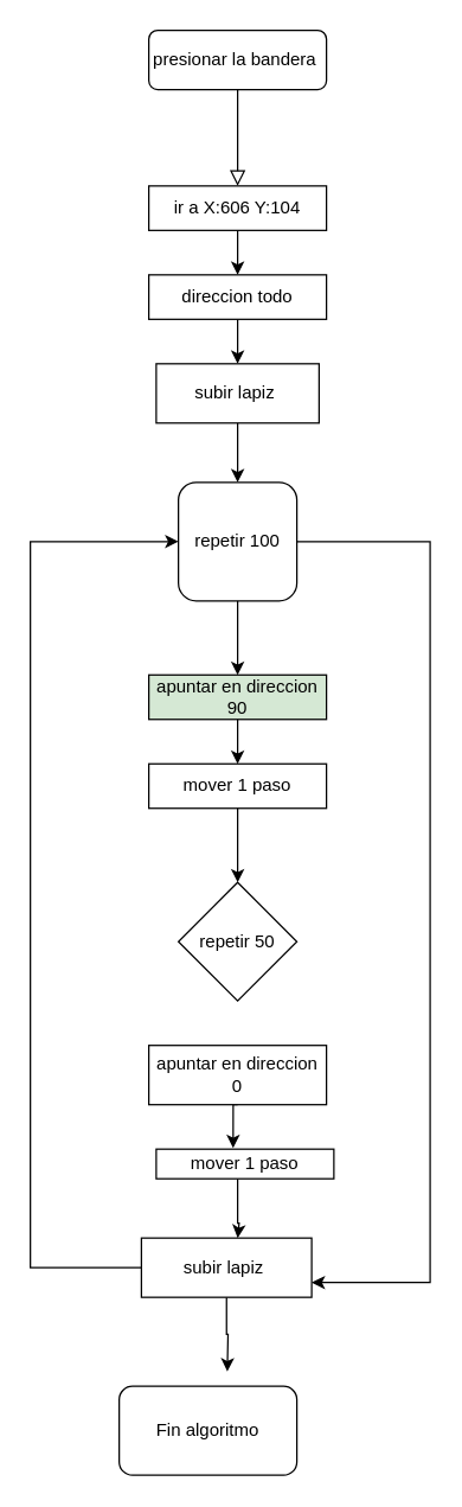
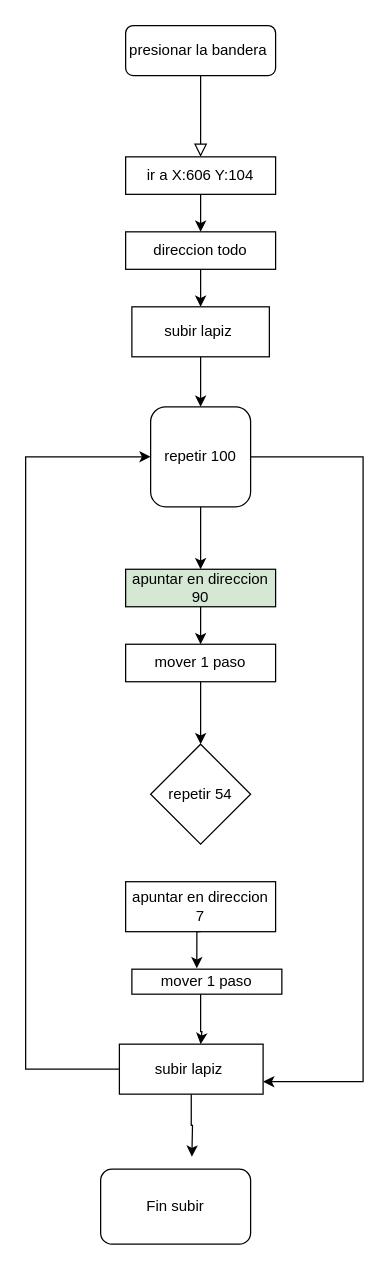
- <mxCell id="18" value="&lt;font style=&quot;vertical-align: inherit;&quot;&gt;&lt;font style=&quot;vertical-align: inherit;&quot;&gt;&lt;font style=&quot;vertical-align: inherit;&quot;&gt;&lt;font style=&quot;vertical-align: inherit;&quot;&gt;repetir 50&lt;/font&gt;&lt;/font&gt;&lt;/font&gt;&lt;/font&gt;" style="rhombus;whiteSpace=wrap;html=1;" vertex="1" parent="1"><mxGeometry x="120" y="595" width="80" height="80" as="geometry" /></mxCell>
+ <mxCell id="18" value="&lt;font style=&quot;vertical-align: inherit;&quot;&gt;&lt;font style=&quot;vertical-align: inherit;&quot;&gt;&lt;font style=&quot;vertical-align: inherit;&quot;&gt;&lt;font style=&quot;vertical-align: inherit;&quot;&gt;repetir 54&lt;/font&gt;&lt;/font&gt;&lt;/font&gt;&lt;/font&gt;" style="rhombus;whiteSpace=wrap;html=1;" vertex="1" parent="1"><mxGeometry x="120" y="595" width="80" height="80" as="geometry" /></mxCell>
- <mxCell id="20" value="&lt;font style=&quot;vertical-align: inherit;&quot;&gt;&lt;font style=&quot;vertical-align: inherit;&quot;&gt;&lt;font style=&quot;vertical-align: inherit;&quot;&gt;&lt;font style=&quot;vertical-align: inherit;&quot;&gt;apuntar en direccion 0&lt;/font&gt;&lt;/font&gt;&lt;/font&gt;&lt;/font&gt;" style="rounded=0;whiteSpace=wrap;html=1;" vertex="1" parent="1"><mxGeometry x="100" y="705" width="120" height="40" as="geometry" /></mxCell>
+ <mxCell id="20" value="&lt;font style=&quot;vertical-align: inherit;&quot;&gt;&lt;font style=&quot;vertical-align: inherit;&quot;&gt;&lt;font style=&quot;vertical-align: inherit;&quot;&gt;&lt;font style=&quot;vertical-align: inherit;&quot;&gt;apuntar en direccion 7&lt;/font&gt;&lt;/font&gt;&lt;/font&gt;&lt;/font&gt;" style="rounded=0;whiteSpace=wrap;html=1;" vertex="1" parent="1"><mxGeometry x="100" y="705" width="120" height="40" as="geometry" /></mxCell>
- <mxCell id="26" value="&lt;font style=&quot;vertical-align: inherit;&quot;&gt;&lt;font style=&quot;vertical-align: inherit;&quot;&gt;Fin algoritmo&lt;/font&gt;&lt;/font&gt;" style="rounded=1;whiteSpace=wrap;html=1;" vertex="1" parent="1"><mxGeometry x="80" y="935" width="120" height="60" as="geometry" /></mxCell>
+ <mxCell id="26" value="&lt;font style=&quot;vertical-align: inherit;&quot;&gt;&lt;font style=&quot;vertical-align: inherit;&quot;&gt;Fin subir&lt;/font&gt;&lt;/font&gt;" style="rounded=1;whiteSpace=wrap;html=1;" vertex="1" parent="1"><mxGeometry x="80" y="935" width="120" height="60" as="geometry" /></mxCell>
